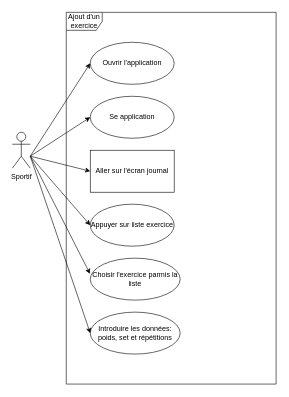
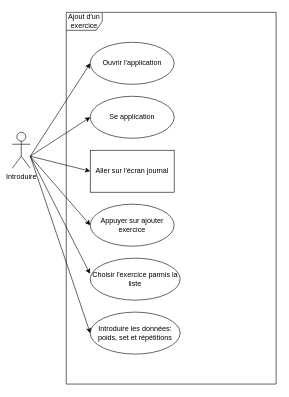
- <mxCell id="3" value="Sportif" style="shape=umlActor;verticalLabelPosition=bottom;verticalAlign=top;html=1;" parent="1" vertex="1"><mxGeometry x="20" y="220" width="30" height="60" as="geometry" /></mxCell>
+ <mxCell id="3" value="Introduire" style="shape=umlActor;verticalLabelPosition=bottom;verticalAlign=top;html=1;" parent="1" vertex="1"><mxGeometry x="20" y="220" width="30" height="60" as="geometry" /></mxCell>
- <mxCell id="8" value="Appuyer sur liste exercice" style="ellipse;whiteSpace=wrap;html=1;" vertex="1" parent="1"><mxGeometry x="150" y="340" width="140" height="70" as="geometry" /></mxCell>
+ <mxCell id="8" value="Appuyer sur ajouter exercice" style="ellipse;whiteSpace=wrap;html=1;" vertex="1" parent="1"><mxGeometry x="150" y="340" width="140" height="70" as="geometry" /></mxCell>
